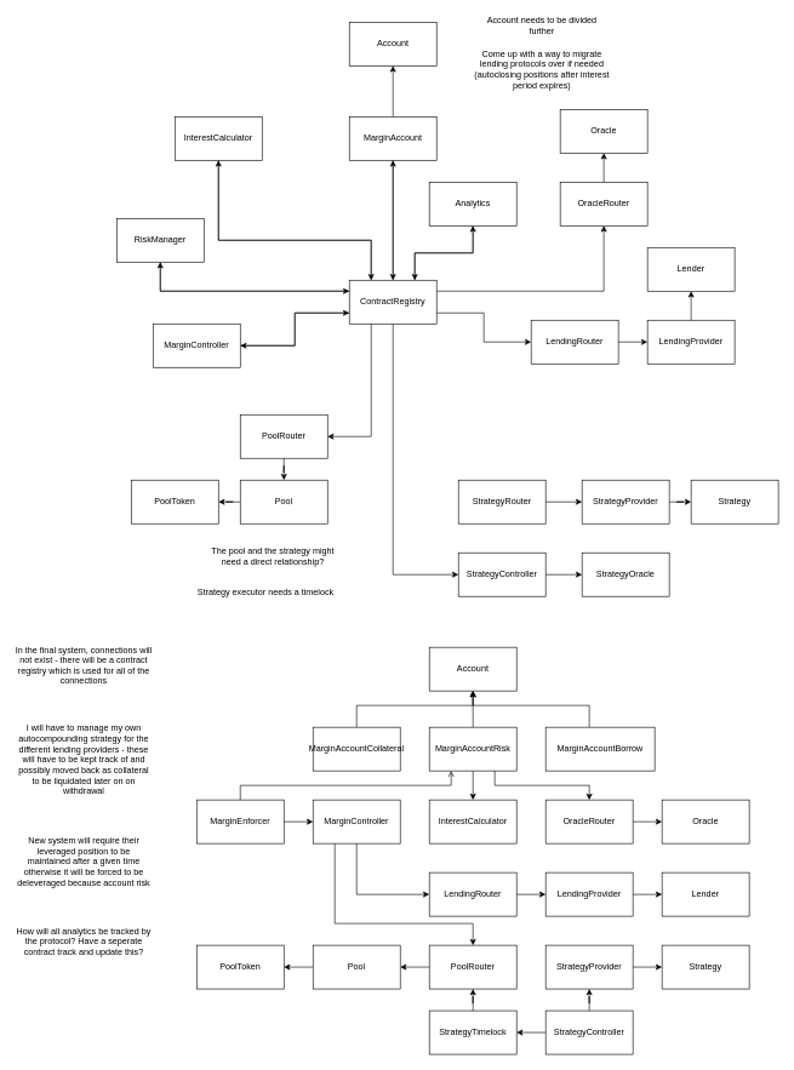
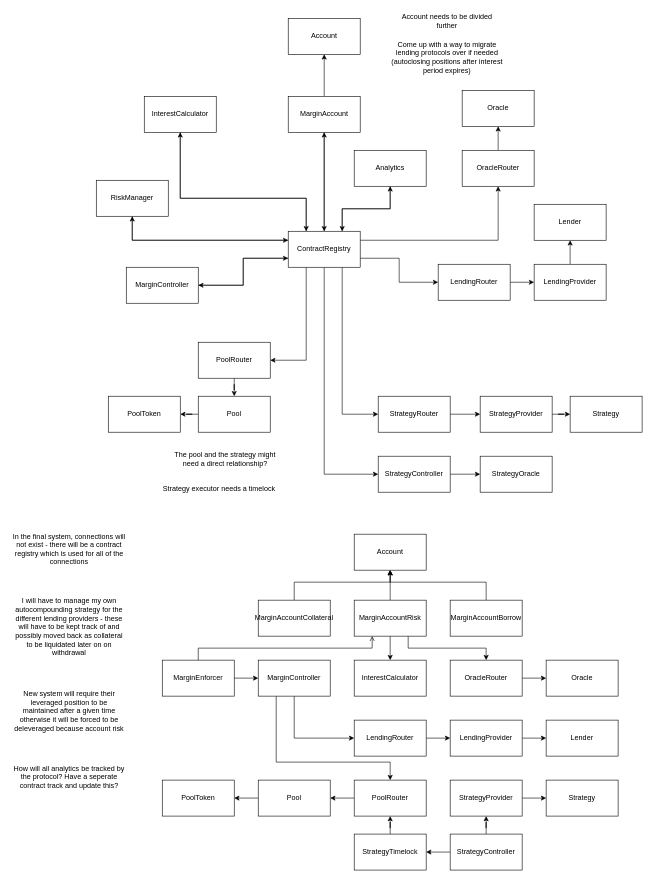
+ <mxCell id="35" style="edgeStyle=orthogonalEdgeStyle;rounded=0;orthogonalLoop=1;jettySize=auto;html=1;exitX=0.75;exitY=1;exitDx=0;exitDy=0;entryX=0;entryY=0.5;entryDx=0;entryDy=0;" parent="1" source="37" target="41" edge="1"><mxGeometry relative="1" as="geometry" /></mxCell>
- <mxCell id="55" value="MarginAccountBorrow" style="rounded=0;whiteSpace=wrap;html=1;" vertex="1" parent="1"><mxGeometry x="750" y="1000" width="150" height="60" as="geometry" /></mxCell>
+ <mxCell id="55" value="MarginAccountBorrow" style="rounded=0;whiteSpace=wrap;html=1;" vertex="1" parent="1"><mxGeometry x="750" y="1000" width="120" height="60" as="geometry" /></mxCell>
